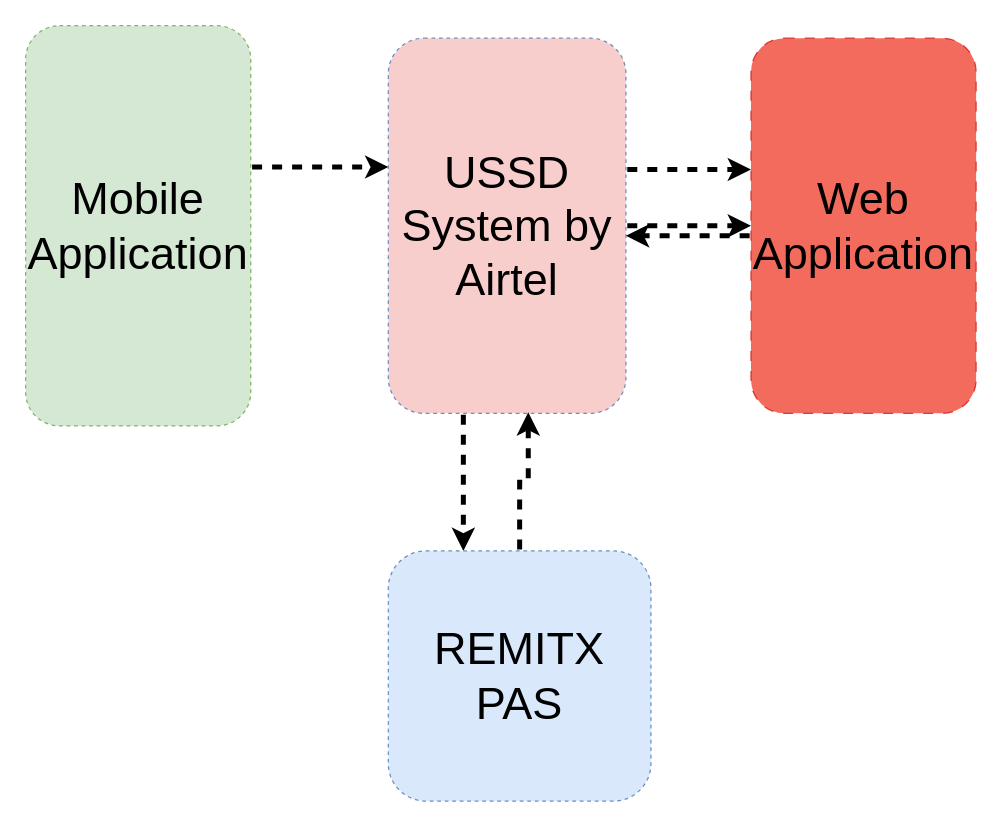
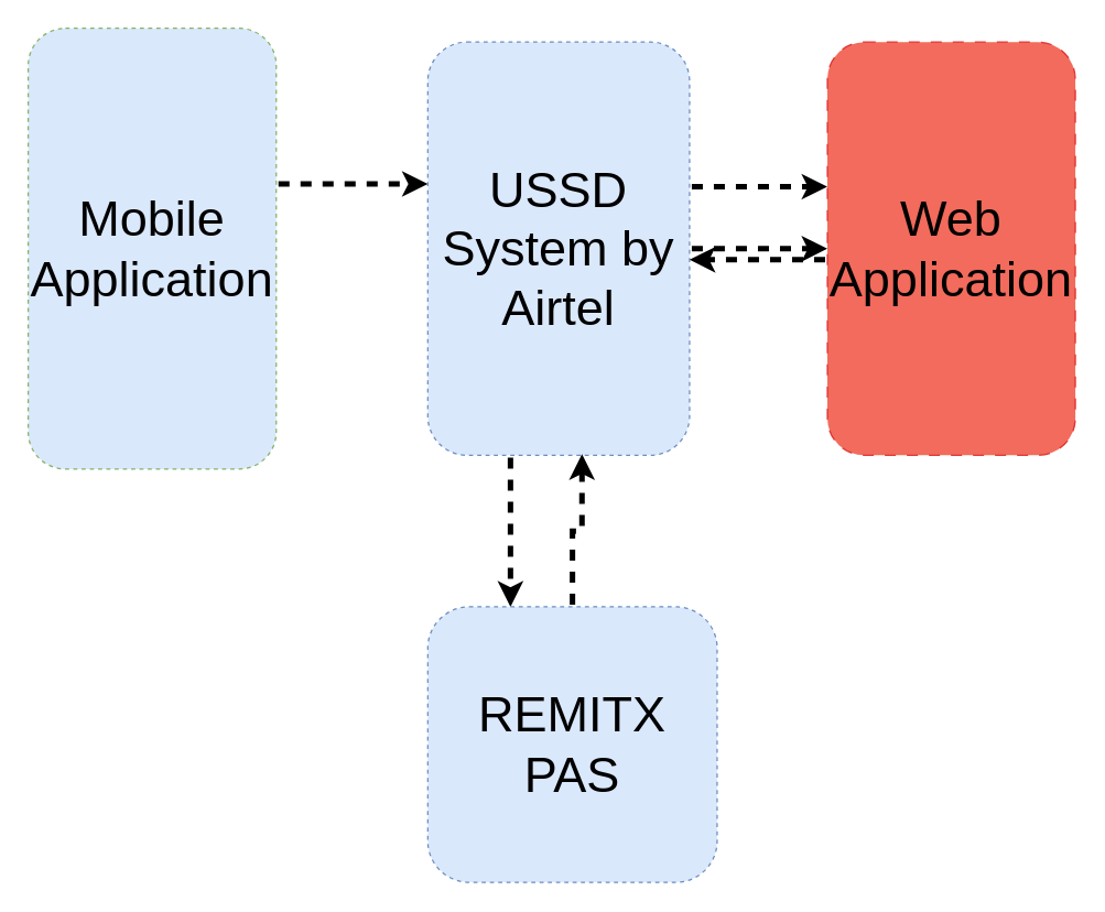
- <mxCell id="9" value="&lt;font style=&quot;font-size: 36px;&quot;&gt;Mobile Application&lt;/font&gt;" style="rounded=1;whiteSpace=wrap;html=1;fillColor=#d5e8d4;strokeColor=#82b366;dashed=1;" vertex="1" parent="1"><mxGeometry x="20" y="20" width="180" height="320" as="geometry" /></mxCell>
+ <mxCell id="9" value="&lt;font style=&quot;font-size: 36px;&quot;&gt;Mobile Application&lt;/font&gt;" style="rounded=1;whiteSpace=wrap;html=1;fillColor=#dae8fc;strokeColor=#82b366;dashed=1;" vertex="1" parent="1"><mxGeometry x="20" y="20" width="180" height="320" as="geometry" /></mxCell>
- <mxCell id="5" value="&lt;span style=&quot;font-size: 36px;&quot;&gt;USSD System by Airtel&lt;/span&gt;" style="rounded=1;whiteSpace=wrap;html=1;fillColor=#f8cecc;strokeColor=#6c8ebf;dashed=1;" vertex="1" parent="1"><mxGeometry x="310" y="30" width="190" height="300" as="geometry" /></mxCell>
+ <mxCell id="5" value="&lt;span style=&quot;font-size: 36px;&quot;&gt;USSD System by Airtel&lt;/span&gt;" style="rounded=1;whiteSpace=wrap;html=1;fillColor=#dae8fc;strokeColor=#6c8ebf;dashed=1;" vertex="1" parent="1"><mxGeometry x="310" y="30" width="190" height="300" as="geometry" /></mxCell>
